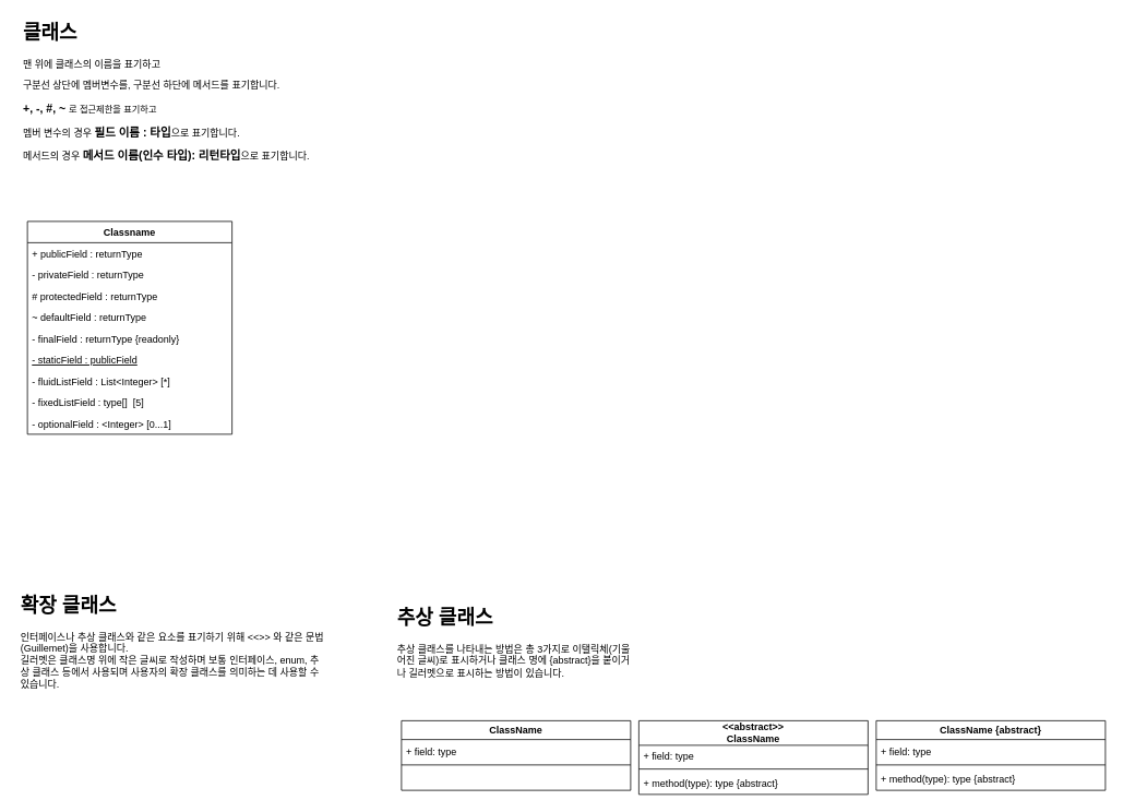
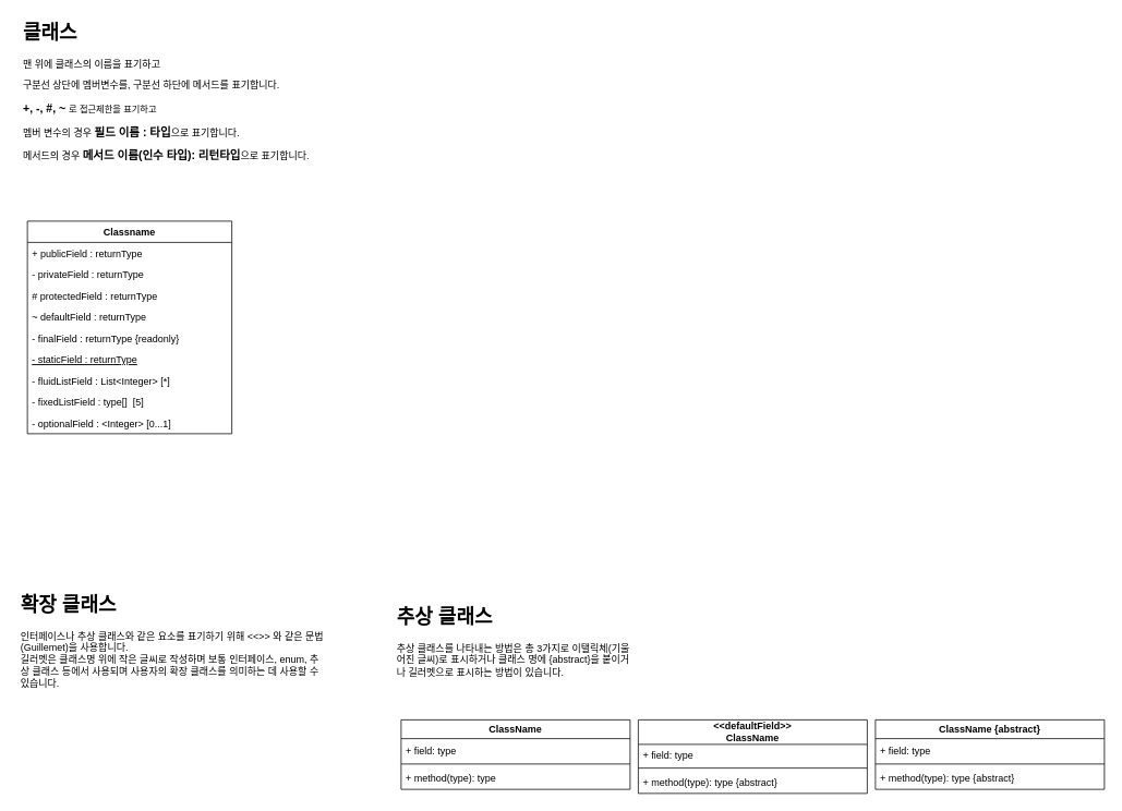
- <mxCell id="8" value="- staticField : publicField" style="text;align=left;verticalAlign=top;spacingLeft=4;spacingRight=4;overflow=hidden;rotatable=0;points=[[0,0.5],[1,0.5]];portConstraint=eastwest;fontStyle=4" vertex="1" parent="2"><mxGeometry y="156" width="250" height="26" as="geometry" /></mxCell>
+ <mxCell id="8" value="- staticField : returnType" style="text;align=left;verticalAlign=top;spacingLeft=4;spacingRight=4;overflow=hidden;rotatable=0;points=[[0,0.5],[1,0.5]];portConstraint=eastwest;fontStyle=4" vertex="1" parent="2"><mxGeometry y="156" width="250" height="26" as="geometry" /></mxCell>
- <mxCell id="22" value="&amp;lt;&amp;lt;abstract&amp;gt;&amp;gt;&lt;br&gt;ClassName" style="swimlane;whiteSpace=wrap;html=1;startSize=30;" vertex="1" parent="1"><mxGeometry x="780" y="880" width="280" height="90" as="geometry" /></mxCell>
+ <mxCell id="22" value="&amp;lt;&amp;lt;defaultField&amp;gt;&amp;gt;&lt;br&gt;ClassName" style="swimlane;whiteSpace=wrap;html=1;startSize=30;" vertex="1" parent="1"><mxGeometry x="780" y="880" width="280" height="90" as="geometry" /></mxCell>
+ <mxCell id="17" value="+ method(type): type" style="text;align=left;verticalAlign=top;spacingLeft=4;spacingRight=4;overflow=hidden;rotatable=0;points=[[0,0.5],[1,0.5]];portConstraint=eastwest;" vertex="1" parent="14"><mxGeometry y="58" width="280" height="26" as="geometry" /></mxCell>
